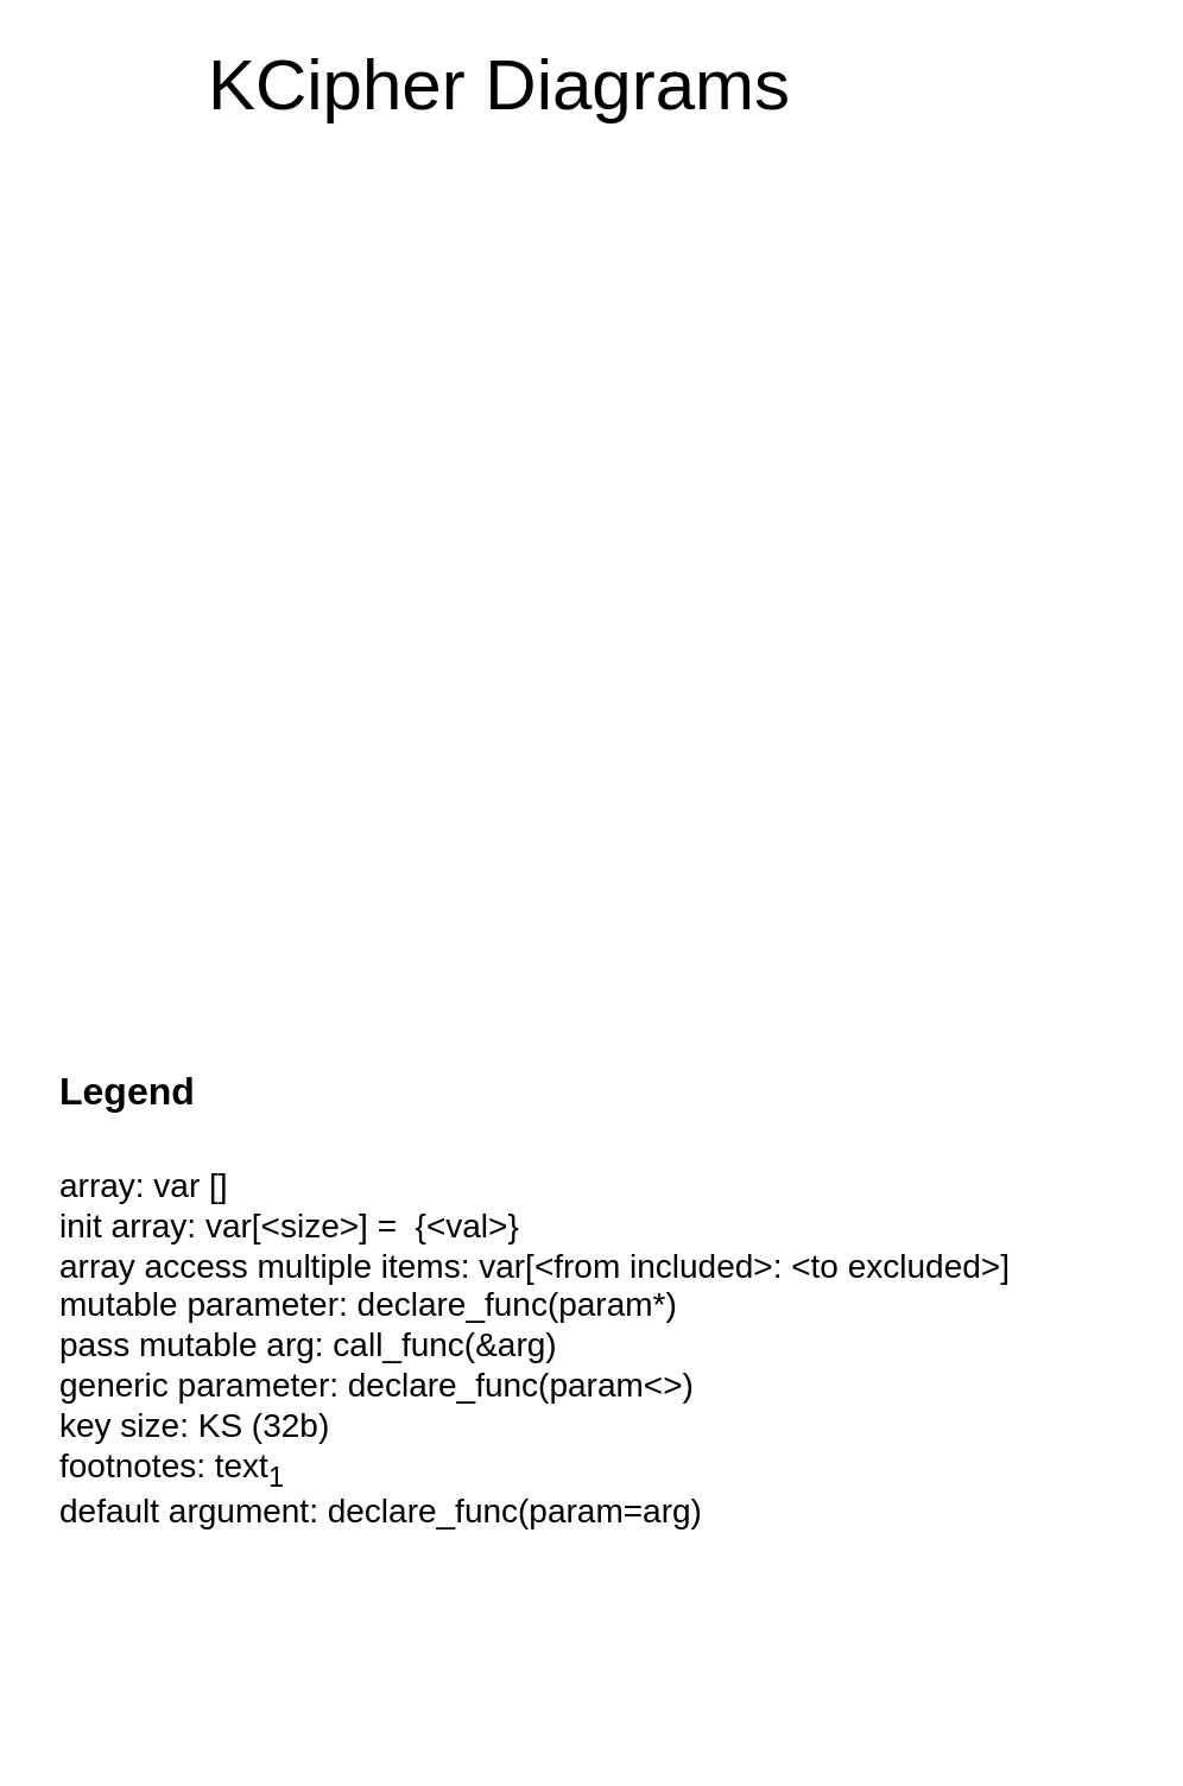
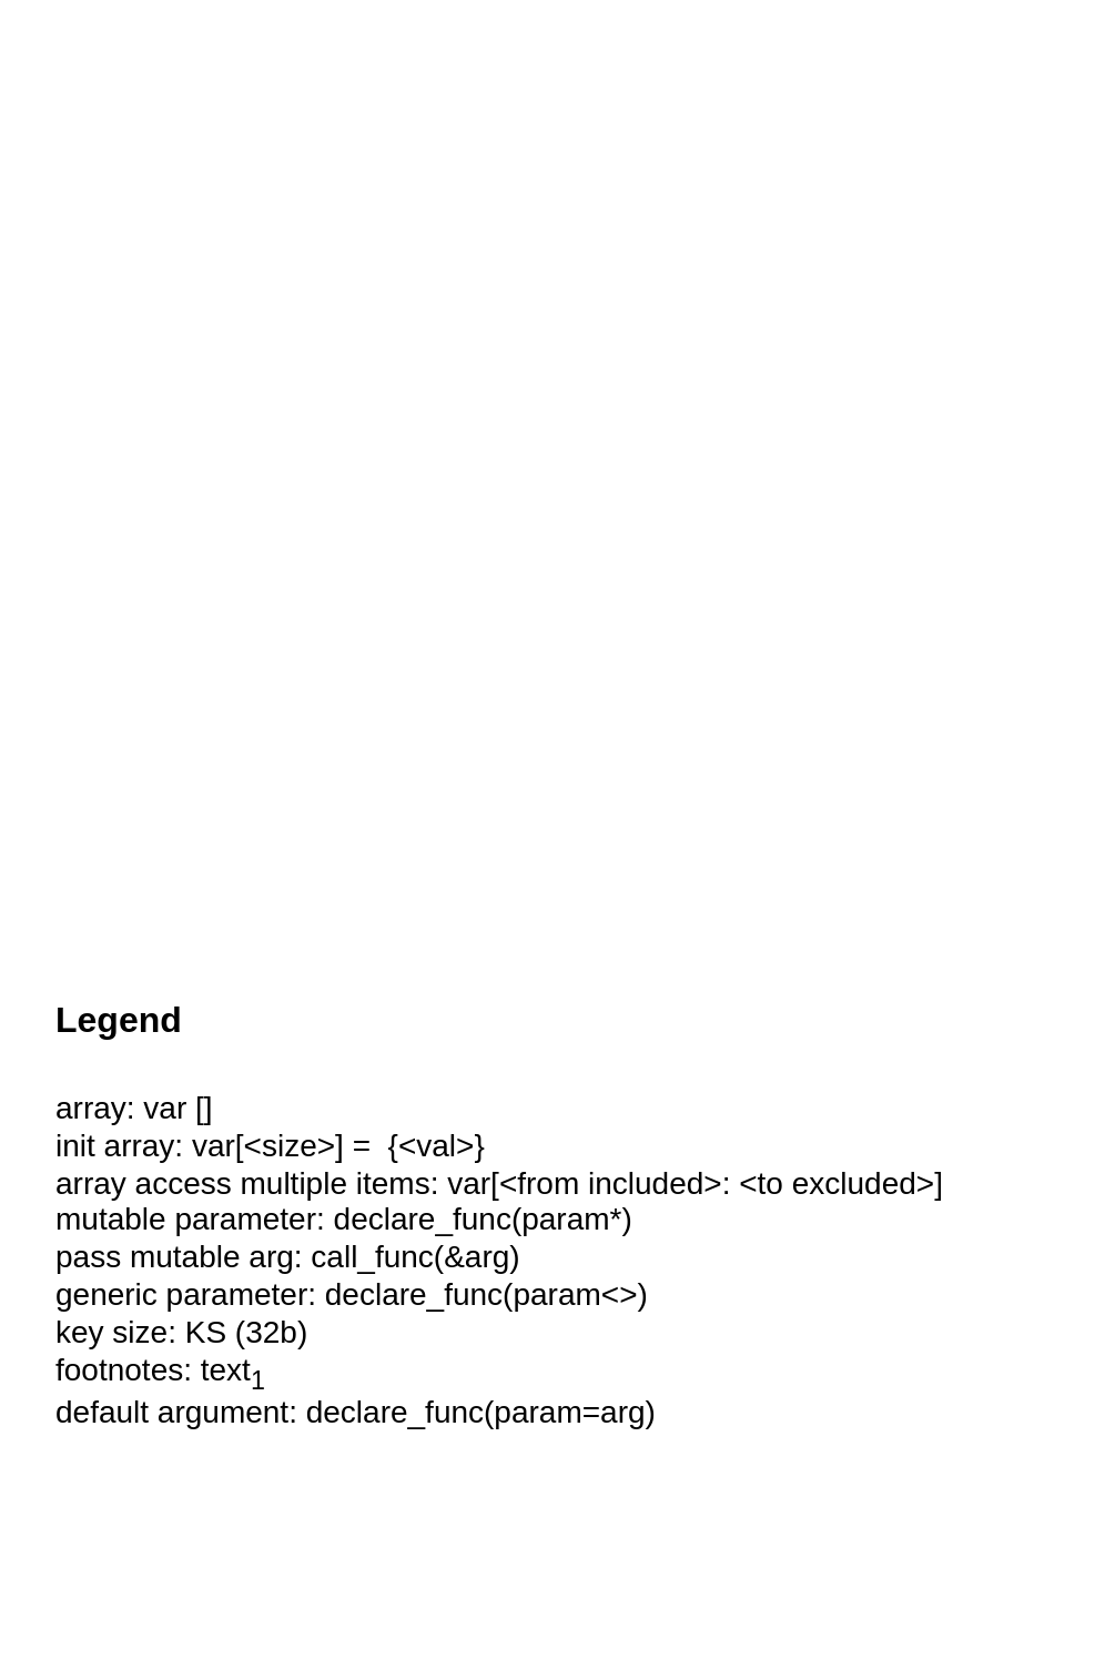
- <mxCell id="2" value="KCipher Diagrams" style="text;html=1;strokeColor=none;fillColor=none;align=center;verticalAlign=middle;whiteSpace=wrap;rounded=0;fontSize=30;" parent="1" vertex="1"><mxGeometry x="75" y="20" width="270" height="30" as="geometry" /></mxCell>
